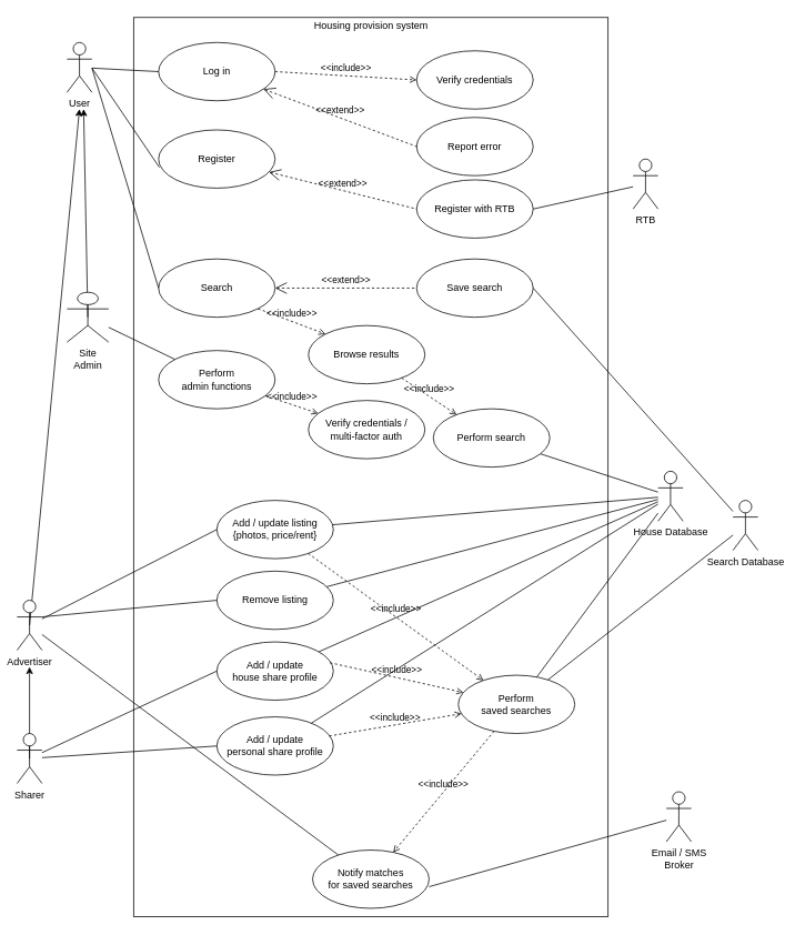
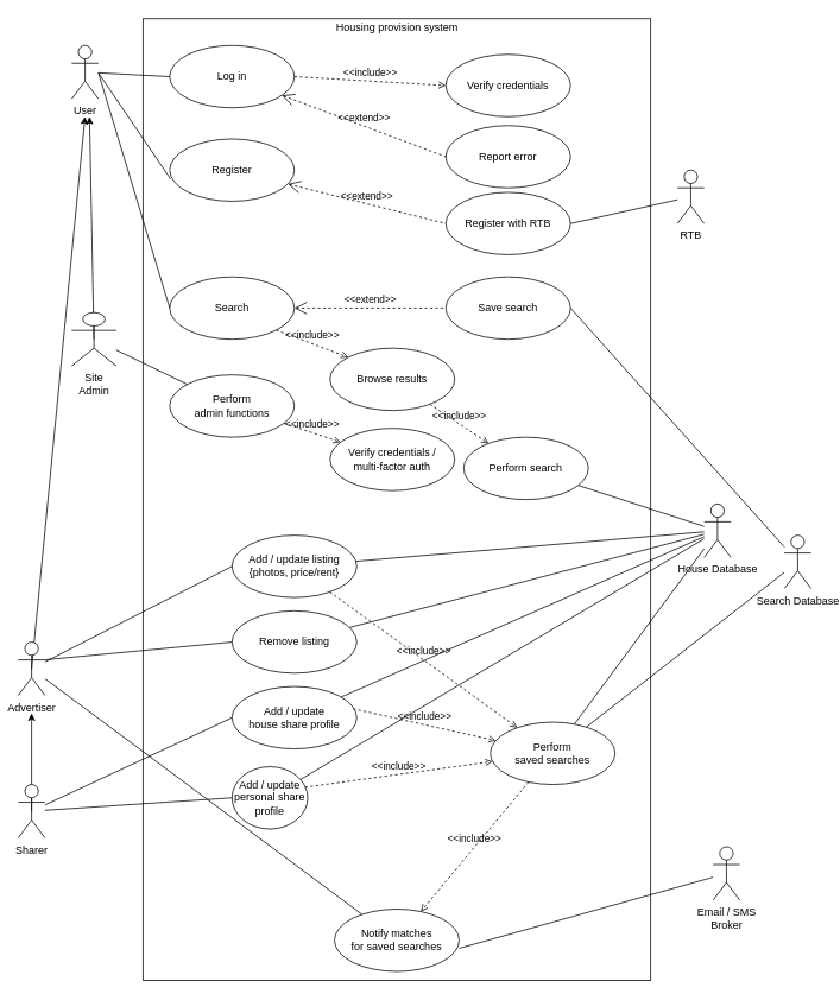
- <mxCell id="42" value="&lt;div&gt;Add / update&lt;/div&gt;&lt;div&gt;personal share profile&lt;br&gt;&lt;/div&gt;" style="ellipse;whiteSpace=wrap;html=1;" vertex="1" parent="1"><mxGeometry x="260" y="860" width="140" height="70" as="geometry" /></mxCell>
+ <mxCell id="42" value="&lt;div&gt;Add / update&lt;/div&gt;&lt;div&gt;personal share profile&lt;br&gt;&lt;/div&gt;" style="ellipse;whiteSpace=wrap;html=1;" vertex="1" parent="1"><mxGeometry x="260" y="860" width="85" height="70" as="geometry" /></mxCell>
